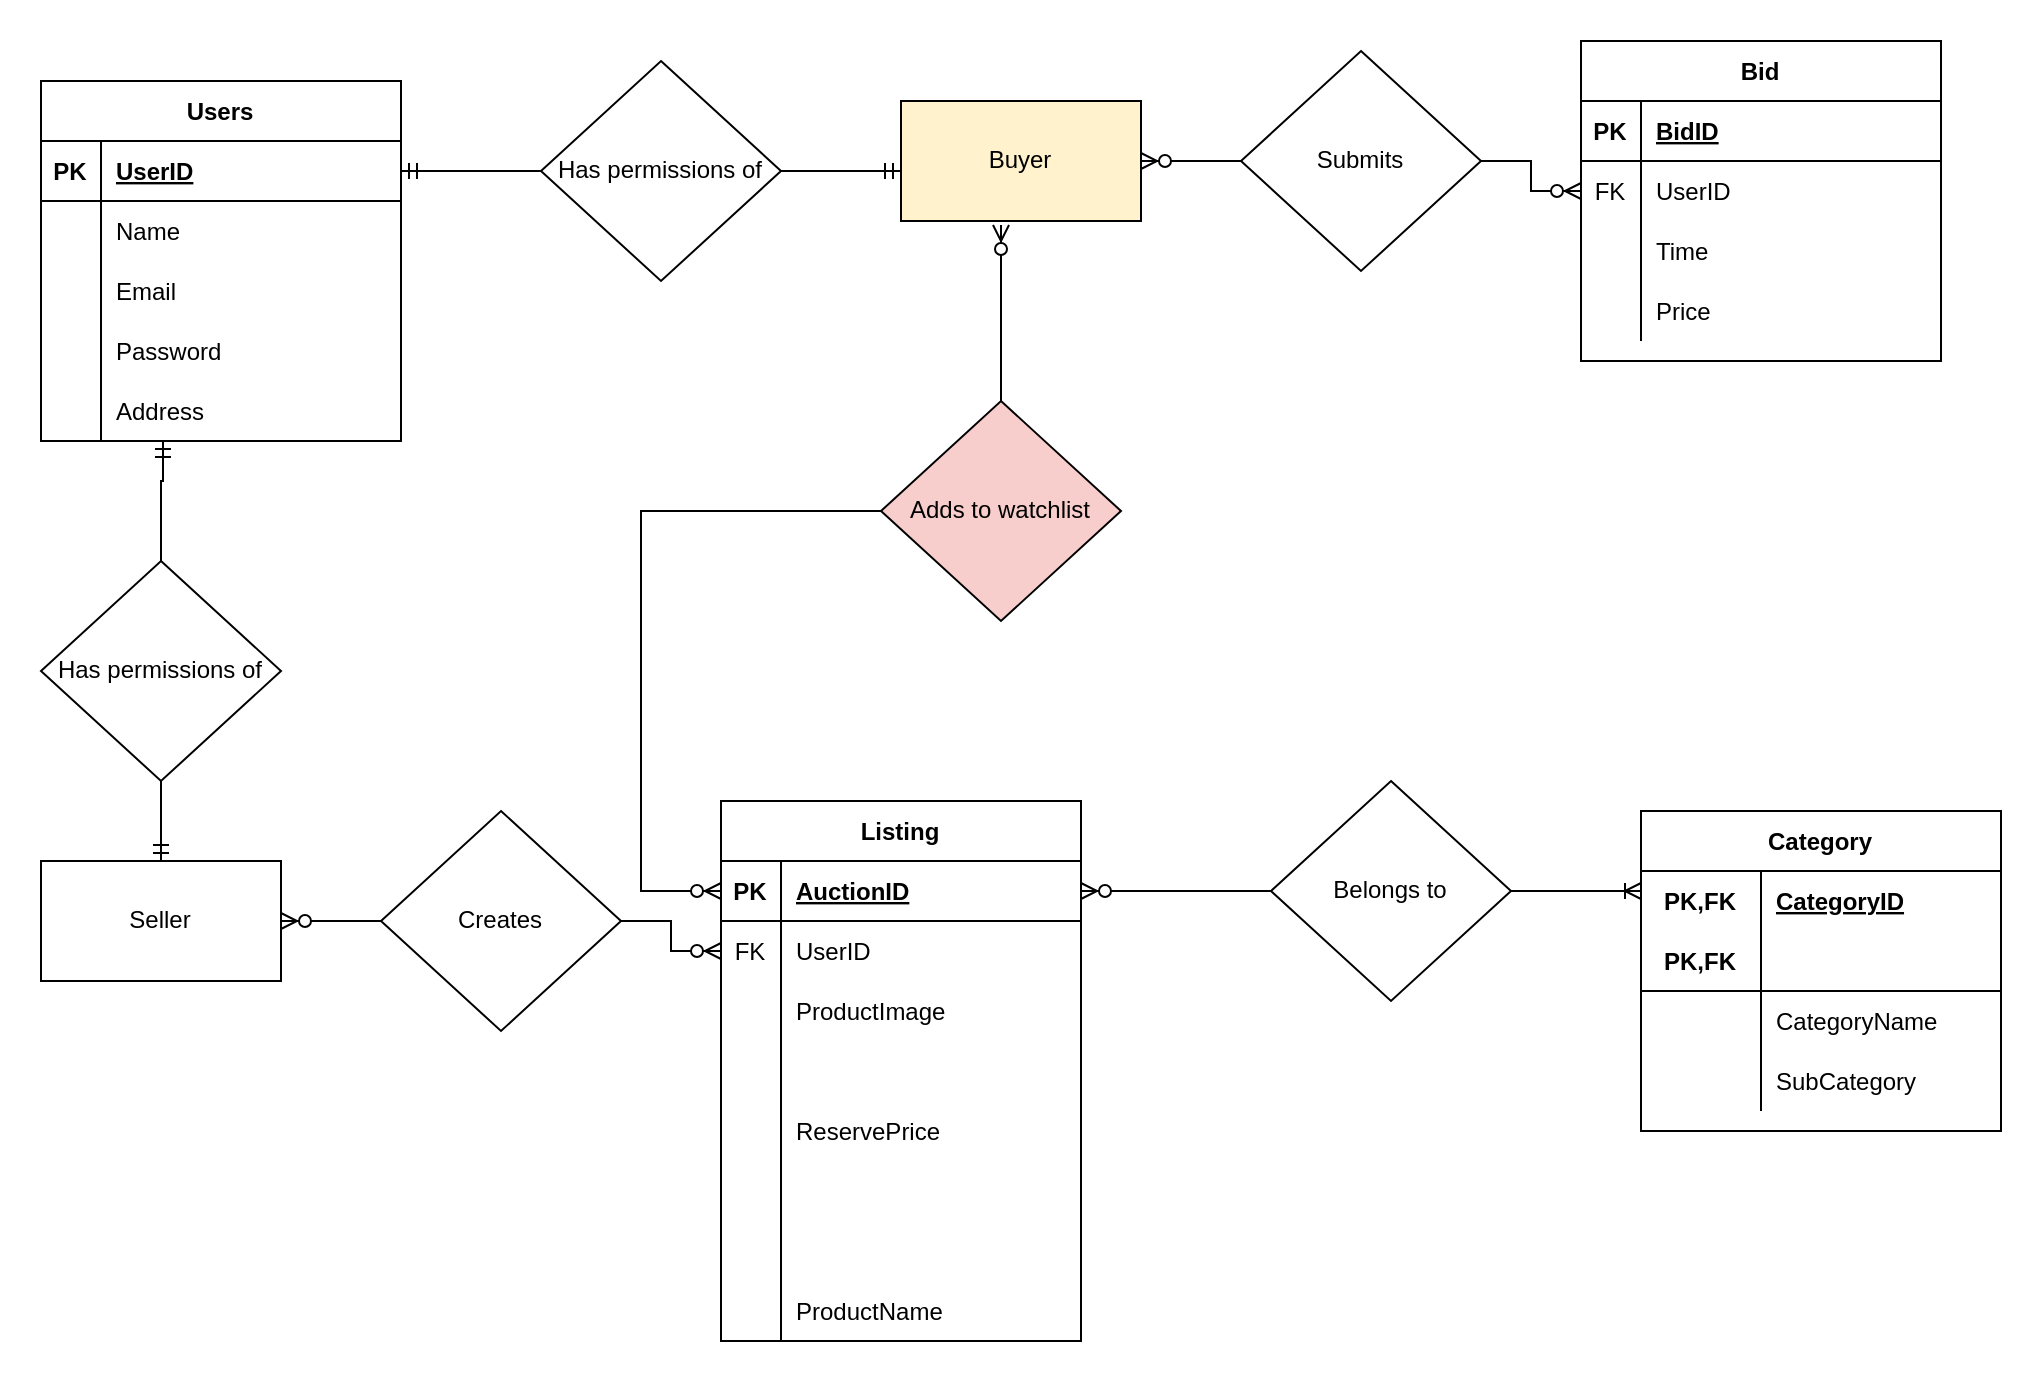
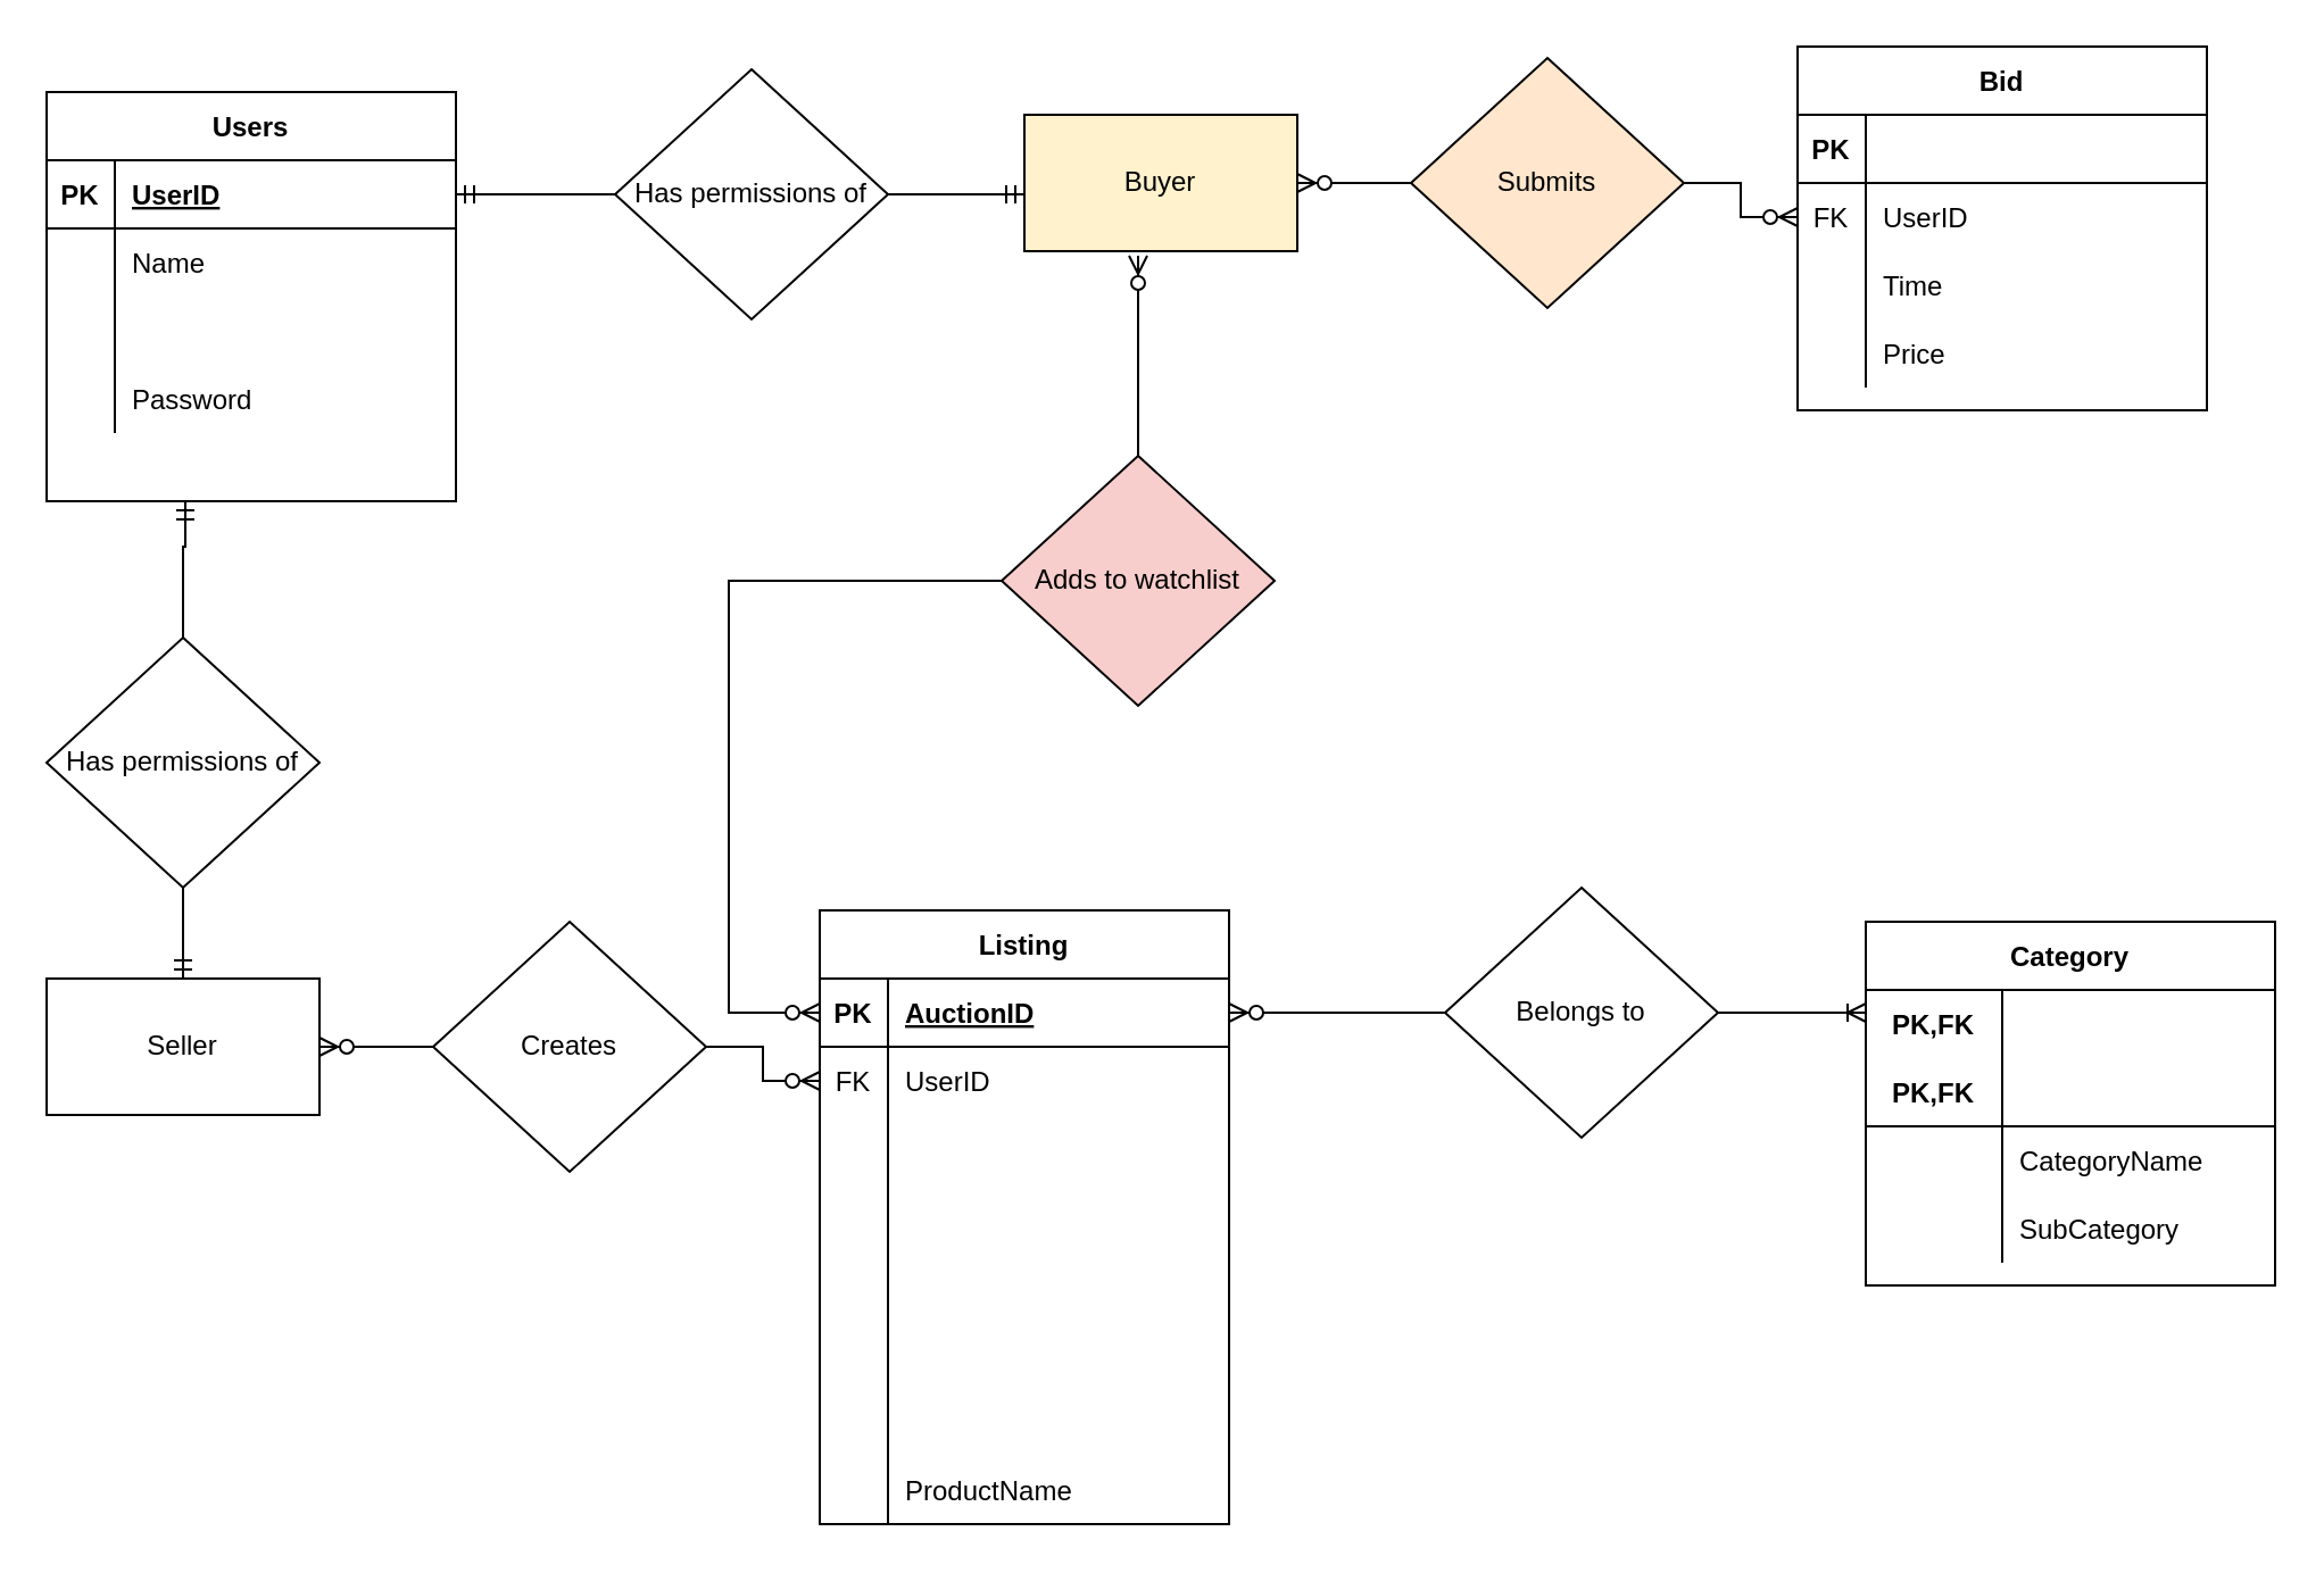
- <mxCell id="28" value="BidID" style="shape=partialRectangle;connectable=0;fillColor=none;top=0;left=0;bottom=0;right=0;align=left;spacingLeft=6;fontStyle=5;overflow=hidden;" vertex="1" parent="26"><mxGeometry x="30" width="150" height="30" as="geometry" /></mxCell>
- <mxCell id="24" value="Submits" style="rhombus;whiteSpace=wrap;html=1;" vertex="1" parent="1"><mxGeometry x="620" y="25" width="120" height="110" as="geometry" /></mxCell>
+ <mxCell id="24" value="Submits" style="rhombus;whiteSpace=wrap;html=1;fillColor=#ffe6cc;" vertex="1" parent="1"><mxGeometry x="620" y="25" width="120" height="110" as="geometry" /></mxCell>
- <mxCell id="12" value="Email" style="shape=partialRectangle;connectable=0;fillColor=none;top=0;left=0;bottom=0;right=0;align=left;spacingLeft=6;overflow=hidden;" vertex="1" parent="10"><mxGeometry x="30" width="150" height="30" as="geometry" /></mxCell>
- <mxCell id="18" value="Address" style="shape=partialRectangle;connectable=0;fillColor=none;top=0;left=0;bottom=0;right=0;align=left;spacingLeft=6;overflow=hidden;" vertex="1" parent="16"><mxGeometry x="30" width="150" height="30" as="geometry" /></mxCell>
- <mxCell id="73" value="CategoryID" style="shape=partialRectangle;connectable=0;fillColor=none;top=0;left=0;bottom=0;right=0;align=left;spacingLeft=6;fontStyle=5;overflow=hidden;" vertex="1" parent="71"><mxGeometry x="60" width="120" height="30" as="geometry" /></mxCell>
- <mxCell id="54" value="ProductImage" style="shape=partialRectangle;connectable=0;fillColor=none;top=0;left=0;bottom=0;right=0;align=left;spacingLeft=6;overflow=hidden;" vertex="1" parent="52"><mxGeometry x="30" width="150" height="30" as="geometry" /></mxCell>
- <mxCell id="59" value="ReservePrice" style="shape=partialRectangle;connectable=0;fillColor=none;top=0;left=0;bottom=0;right=0;align=left;spacingLeft=6;overflow=hidden;" vertex="1" parent="57"><mxGeometry x="30" width="150" height="30" as="geometry" /></mxCell>
